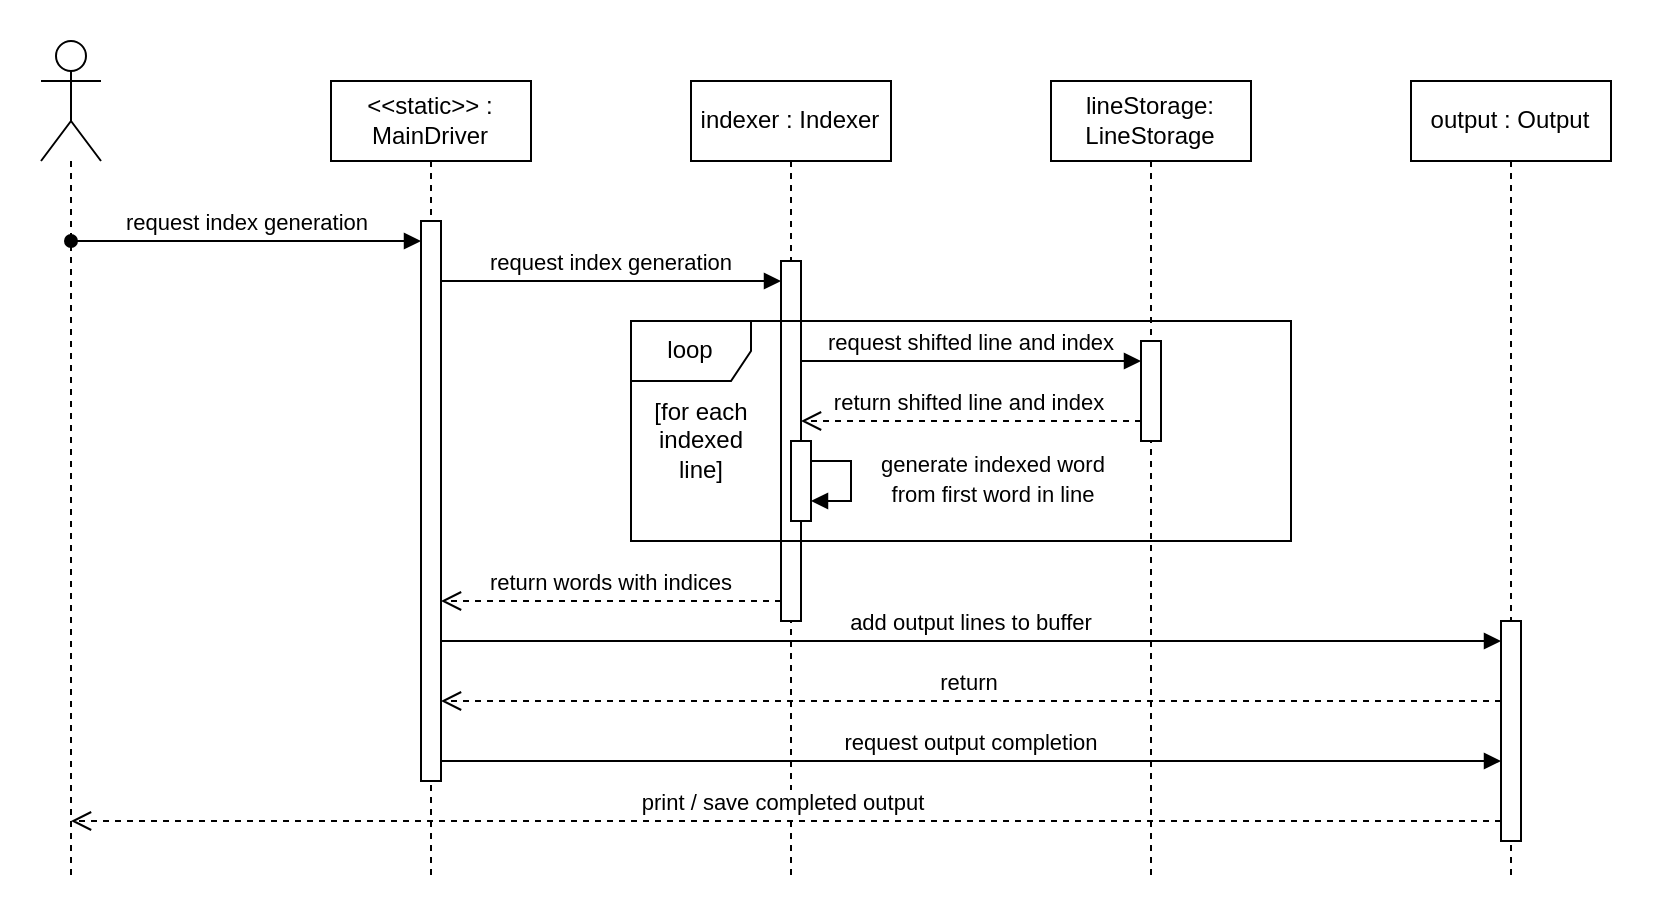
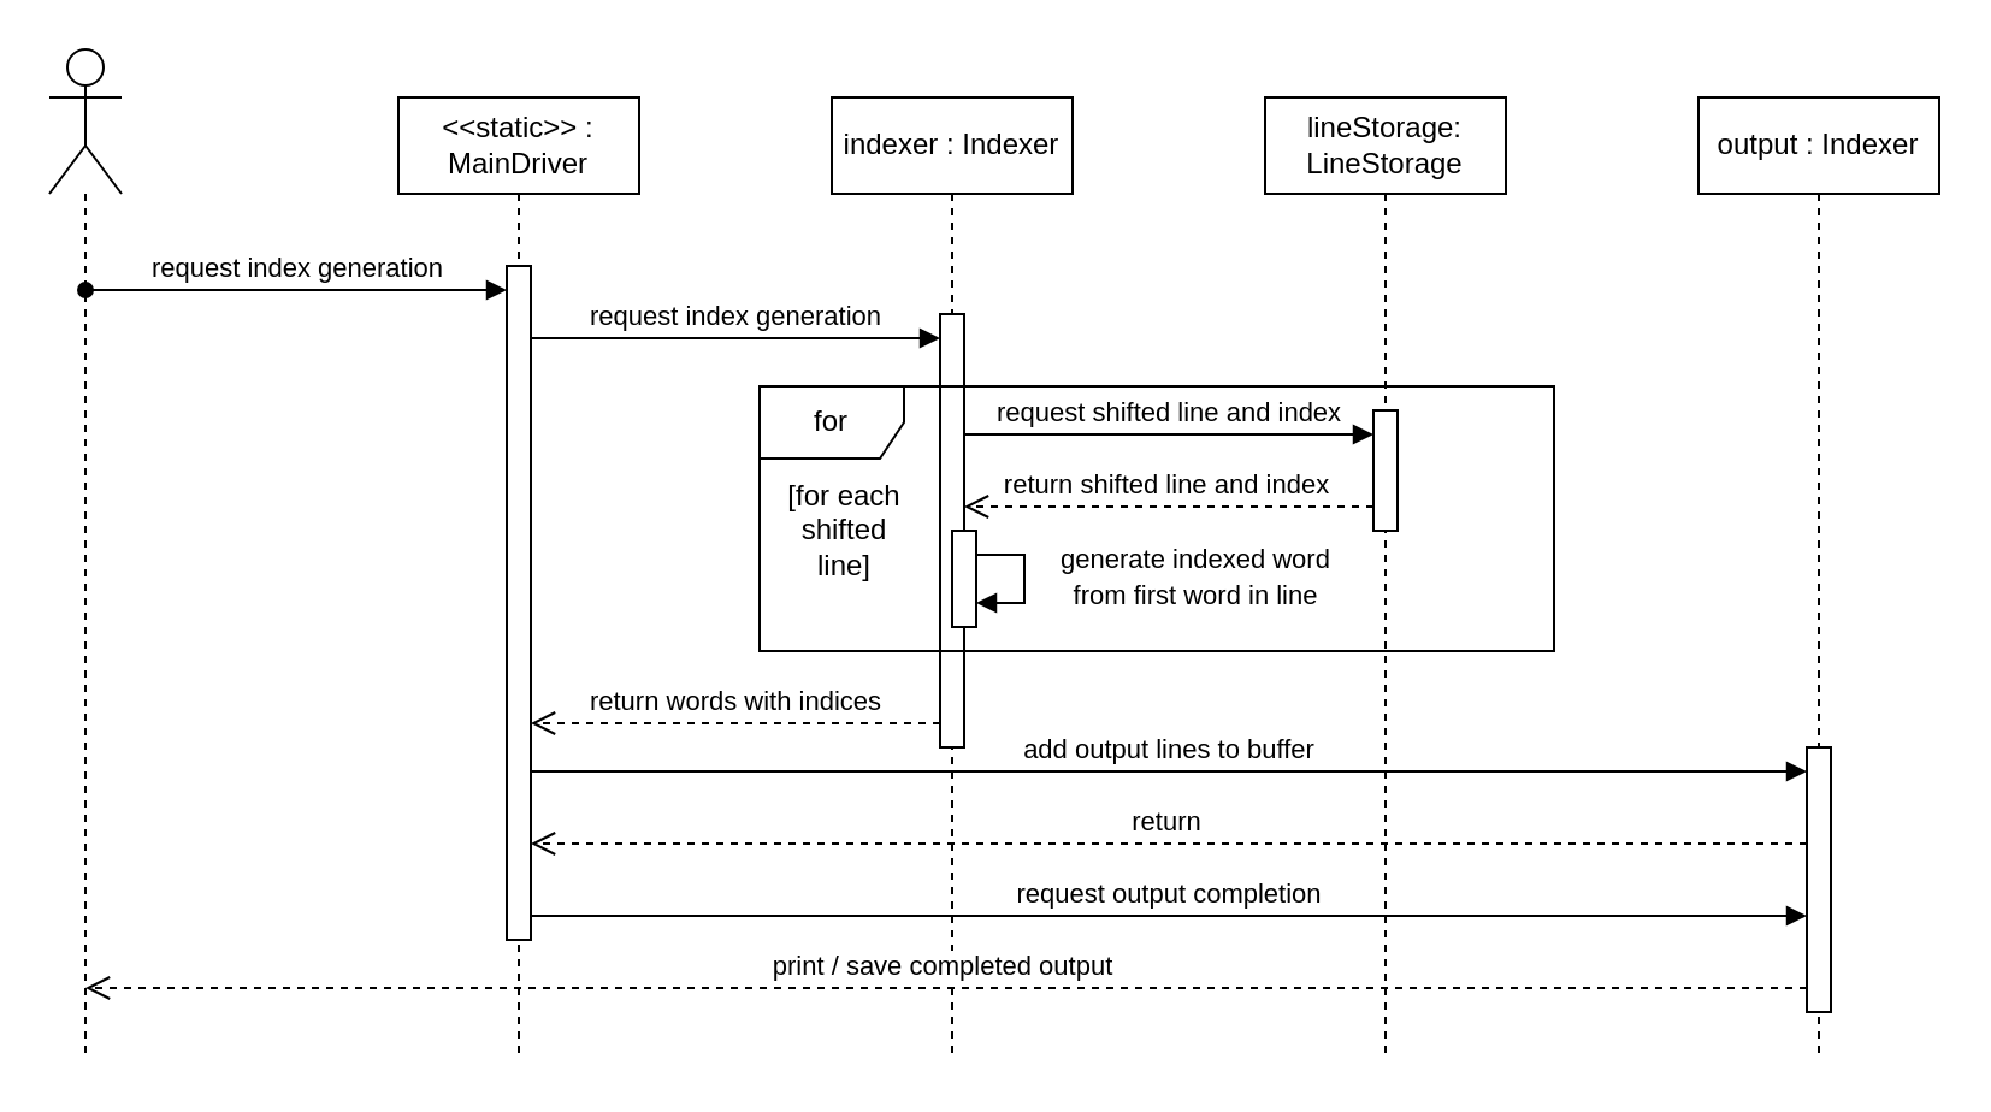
- <mxCell id="18" value="output : Output" style="shape=umlLifeline;perimeter=lifelinePerimeter;whiteSpace=wrap;html=1;container=0;dropTarget=0;collapsible=0;recursiveResize=0;outlineConnect=0;portConstraint=eastwest;newEdgeStyle={&quot;edgeStyle&quot;:&quot;elbowEdgeStyle&quot;,&quot;elbow&quot;:&quot;vertical&quot;,&quot;curved&quot;:0,&quot;rounded&quot;:0};" parent="1" vertex="1"><mxGeometry x="705" y="40" width="100" height="400" as="geometry" /></mxCell>
+ <mxCell id="18" value="output : Indexer" style="shape=umlLifeline;perimeter=lifelinePerimeter;whiteSpace=wrap;html=1;container=0;dropTarget=0;collapsible=0;recursiveResize=0;outlineConnect=0;portConstraint=eastwest;newEdgeStyle={&quot;edgeStyle&quot;:&quot;elbowEdgeStyle&quot;,&quot;elbow&quot;:&quot;vertical&quot;,&quot;curved&quot;:0,&quot;rounded&quot;:0};" parent="1" vertex="1"><mxGeometry x="705" y="40" width="100" height="400" as="geometry" /></mxCell>
- <mxCell id="23" value="loop" style="shape=umlFrame;whiteSpace=wrap;html=1;pointerEvents=0;" parent="1" vertex="1"><mxGeometry x="315" y="160" width="330" height="110" as="geometry" /></mxCell>
+ <mxCell id="23" value="for" style="shape=umlFrame;whiteSpace=wrap;html=1;pointerEvents=0;" parent="1" vertex="1"><mxGeometry x="315" y="160" width="330" height="110" as="geometry" /></mxCell>
- <mxCell id="24" value="[for each&lt;div&gt;indexed&lt;/div&gt;&lt;div&gt;line]&lt;/div&gt;" style="text;html=1;align=center;verticalAlign=middle;resizable=0;points=[];autosize=1;strokeColor=none;fillColor=none;" parent="1" vertex="1"><mxGeometry x="315" y="190" width="70" height="60" as="geometry" /></mxCell>
+ <mxCell id="24" value="[for each&lt;div&gt;shifted&lt;/div&gt;&lt;div&gt;line]&lt;/div&gt;" style="text;html=1;align=center;verticalAlign=middle;resizable=0;points=[];autosize=1;strokeColor=none;fillColor=none;" parent="1" vertex="1"><mxGeometry x="315" y="190" width="70" height="60" as="geometry" /></mxCell>
